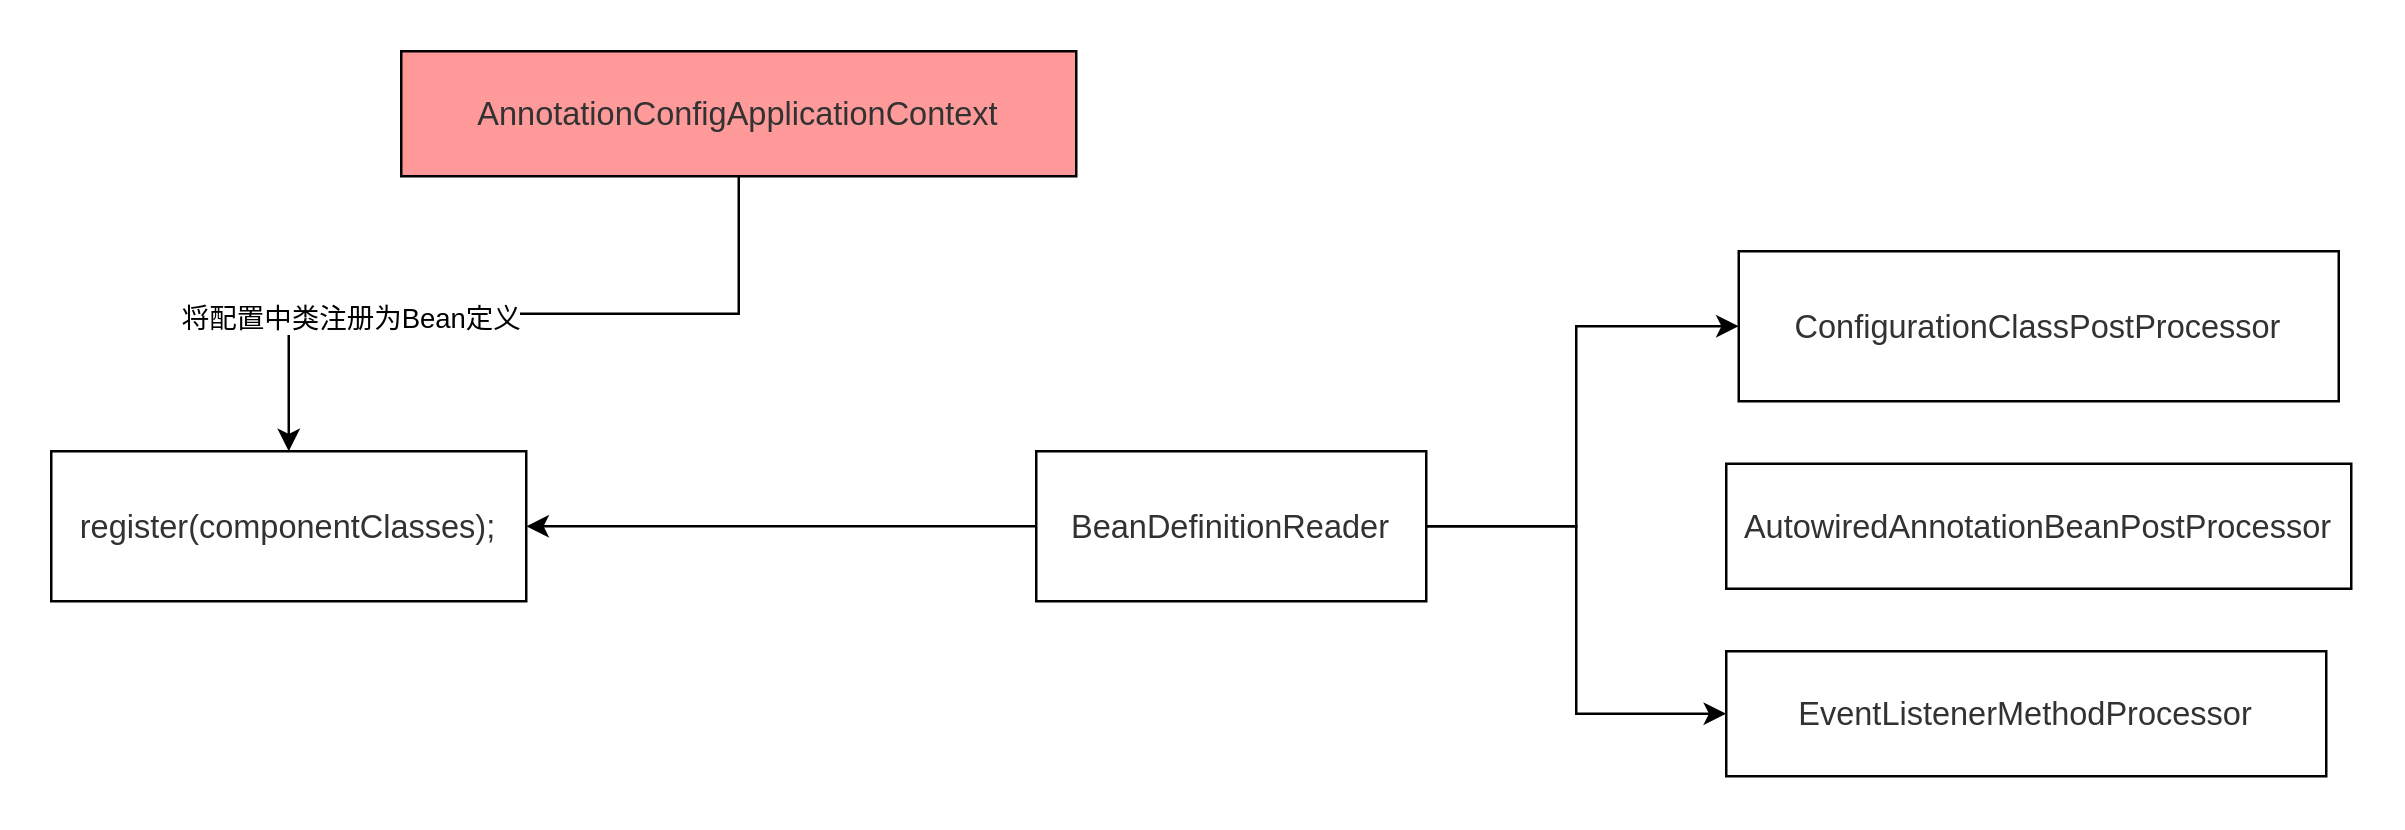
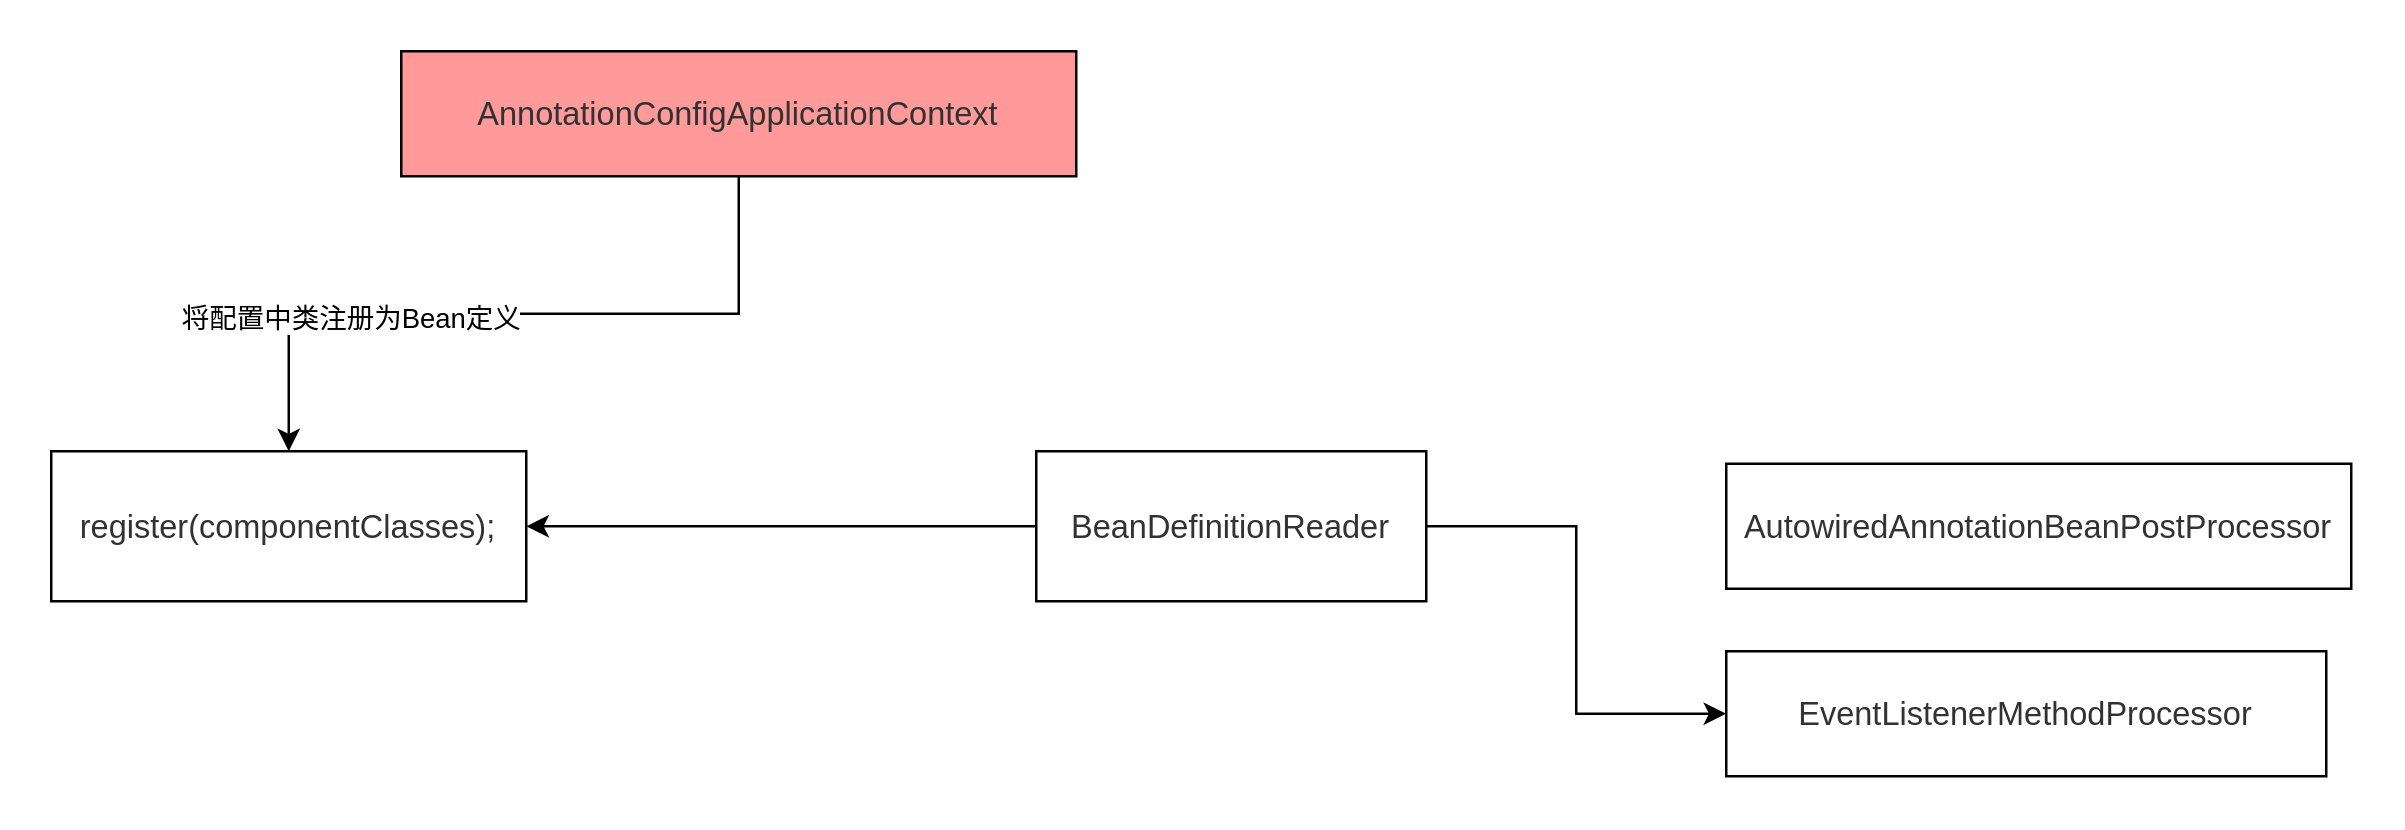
- <mxCell id="10" value="&#10;&#10;&lt;span style=&quot;color: rgb(50, 50, 50); font-size: 13px; font-style: normal; font-weight: 400; letter-spacing: normal; text-align: center; text-indent: 0px; text-transform: none; word-spacing: 0px; background-color: rgba(255, 255, 255, 0.01); display: inline; float: none;&quot;&gt;ConfigurationClassPostProcessor&lt;/span&gt;&#10;&#10;" style="whiteSpace=wrap;html=1;fillColor=#FFFFFF;rounded=0;" vertex="1" parent="1"><mxGeometry x="695" y="100" width="240" height="60" as="geometry" /></mxCell>
- <mxCell id="6" value="" style="edgeStyle=orthogonalEdgeStyle;rounded=0;orthogonalLoop=1;jettySize=auto;html=1;" edge="1" parent="1" source="9" target="10"><mxGeometry relative="1" as="geometry"><Array as="points"><mxPoint x="630" y="210" /><mxPoint x="630" y="130" /></Array></mxGeometry></mxCell>
